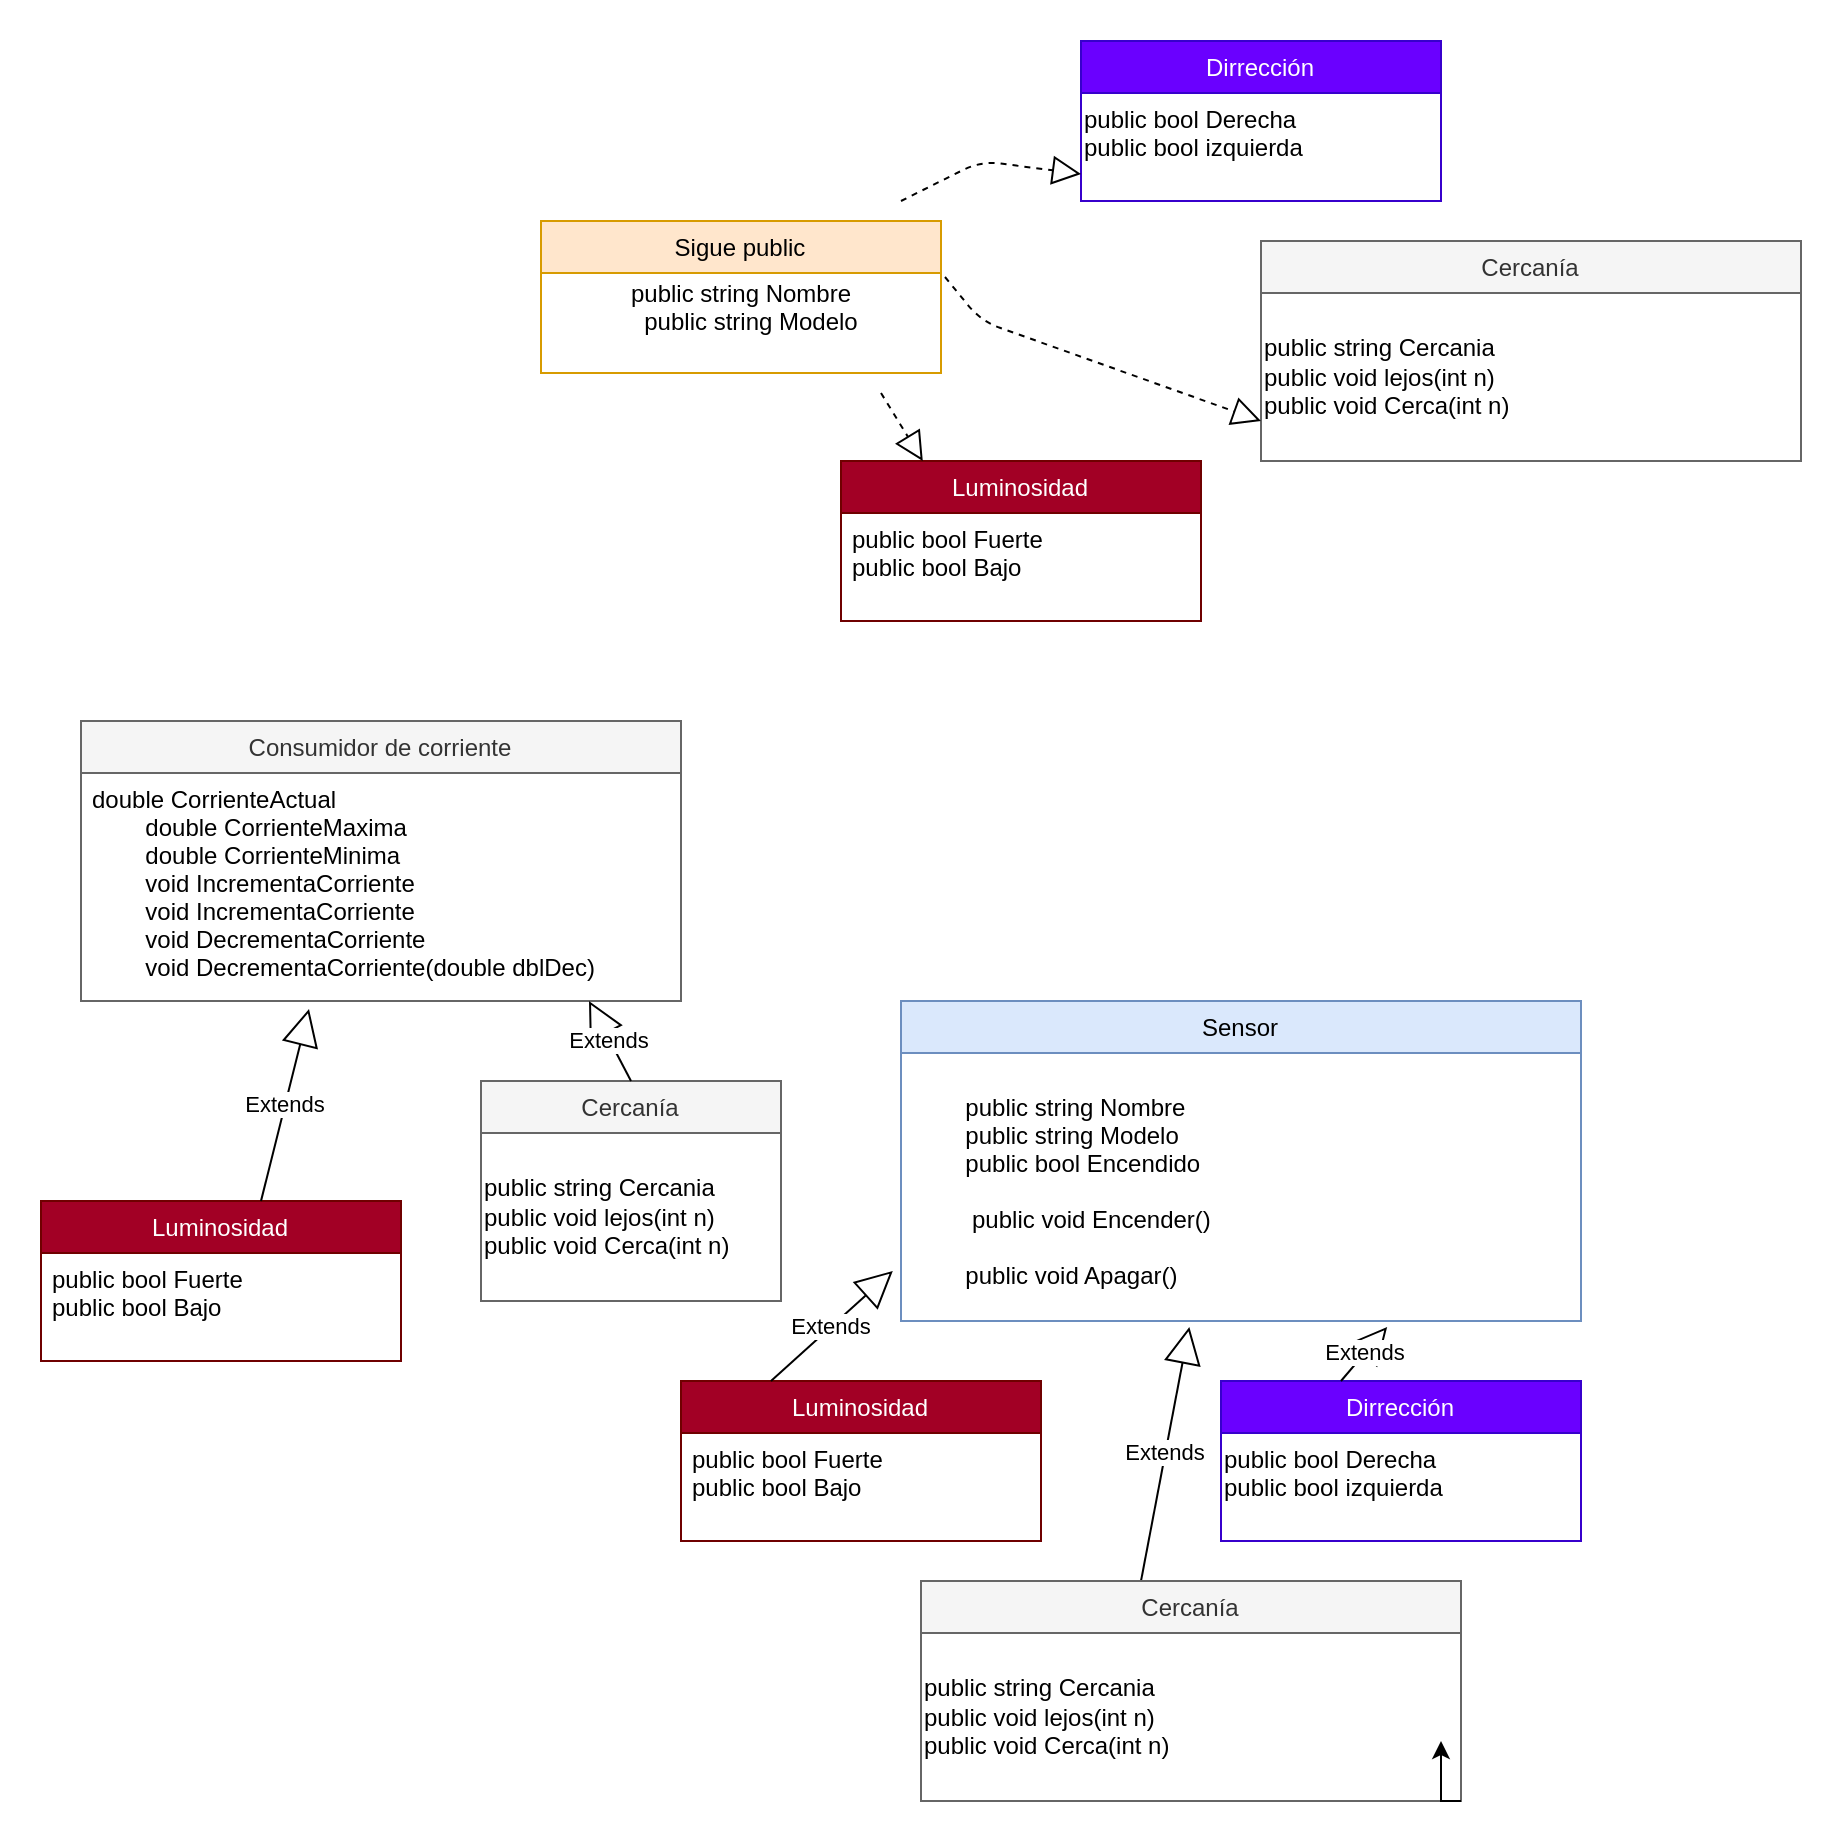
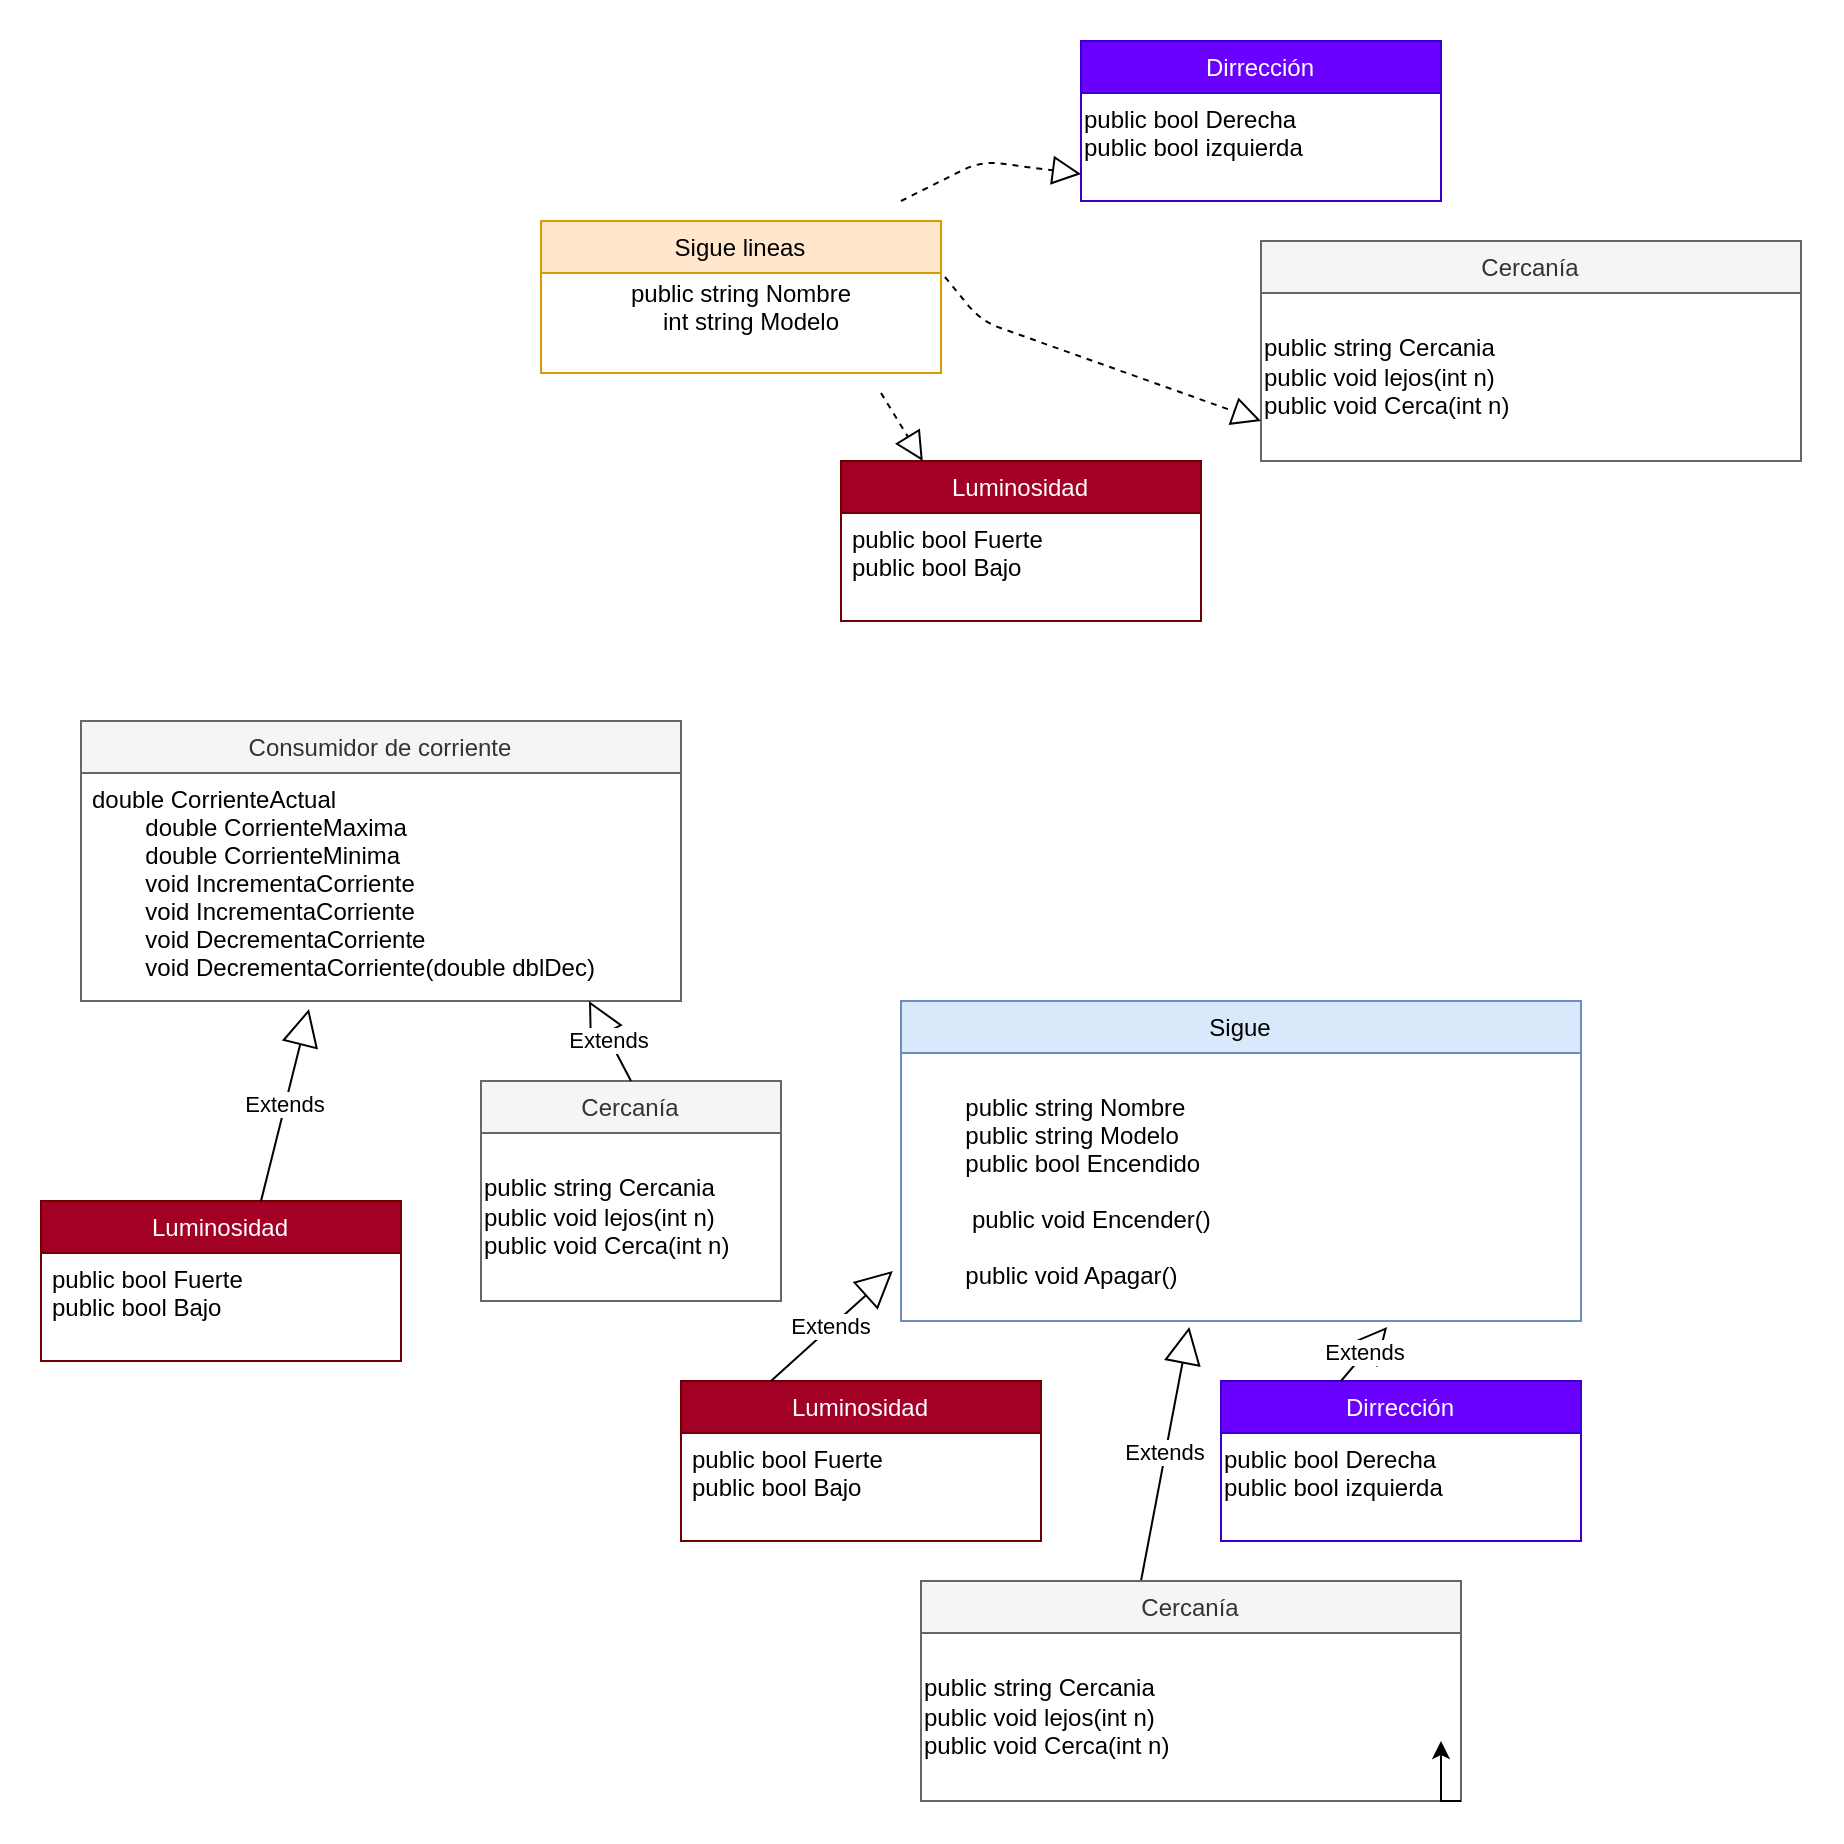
- <mxCell id="2" value="Sigue public" style="swimlane;fontStyle=0;childLayout=stackLayout;horizontal=1;startSize=26;fillColor=#ffe6cc;horizontalStack=0;resizeParent=1;resizeParentMax=0;resizeLast=0;collapsible=1;marginBottom=0;strokeColor=#d79b00;" parent="1" vertex="1"><mxGeometry x="270" y="110" width="200" height="76" as="geometry" /></mxCell>
+ <mxCell id="2" value="Sigue lineas" style="swimlane;fontStyle=0;childLayout=stackLayout;horizontal=1;startSize=26;fillColor=#ffe6cc;horizontalStack=0;resizeParent=1;resizeParentMax=0;resizeLast=0;collapsible=1;marginBottom=0;strokeColor=#d79b00;" parent="1" vertex="1"><mxGeometry x="270" y="110" width="200" height="76" as="geometry" /></mxCell>
- <mxCell id="3" value="&lt;div&gt;&amp;nbsp;public string Nombre&amp;nbsp;&lt;/div&gt;&lt;div&gt;&amp;nbsp; &amp;nbsp; public string Modelo&amp;nbsp;&lt;/div&gt;&lt;div&gt;&amp;nbsp; &amp;nbsp;&amp;nbsp;&lt;/div&gt;" style="text;html=1;align=center;verticalAlign=middle;resizable=0;points=[];autosize=1;" parent="2" vertex="1"><mxGeometry y="26" width="200" height="50" as="geometry" /></mxCell>
+ <mxCell id="3" value="&lt;div&gt;&amp;nbsp;public string Nombre&amp;nbsp;&lt;/div&gt;&lt;div&gt;&amp;nbsp; &amp;nbsp; int string Modelo&amp;nbsp;&lt;/div&gt;&lt;div&gt;&amp;nbsp; &amp;nbsp;&amp;nbsp;&lt;/div&gt;" style="text;html=1;align=center;verticalAlign=middle;resizable=0;points=[];autosize=1;" parent="2" vertex="1"><mxGeometry y="26" width="200" height="50" as="geometry" /></mxCell>
- <mxCell id="6" value="Sensor" style="swimlane;fontStyle=0;childLayout=stackLayout;horizontal=1;startSize=26;fillColor=#dae8fc;horizontalStack=0;resizeParent=1;resizeParentMax=0;resizeLast=0;collapsible=1;marginBottom=0;strokeColor=#6c8ebf;" parent="1" vertex="1"><mxGeometry x="450" y="500" width="340" height="160" as="geometry" /></mxCell>
+ <mxCell id="6" value="Sigue" style="swimlane;fontStyle=0;childLayout=stackLayout;horizontal=1;startSize=26;fillColor=#dae8fc;horizontalStack=0;resizeParent=1;resizeParentMax=0;resizeLast=0;collapsible=1;marginBottom=0;strokeColor=#6c8ebf;" parent="1" vertex="1"><mxGeometry x="450" y="500" width="340" height="160" as="geometry" /></mxCell>
